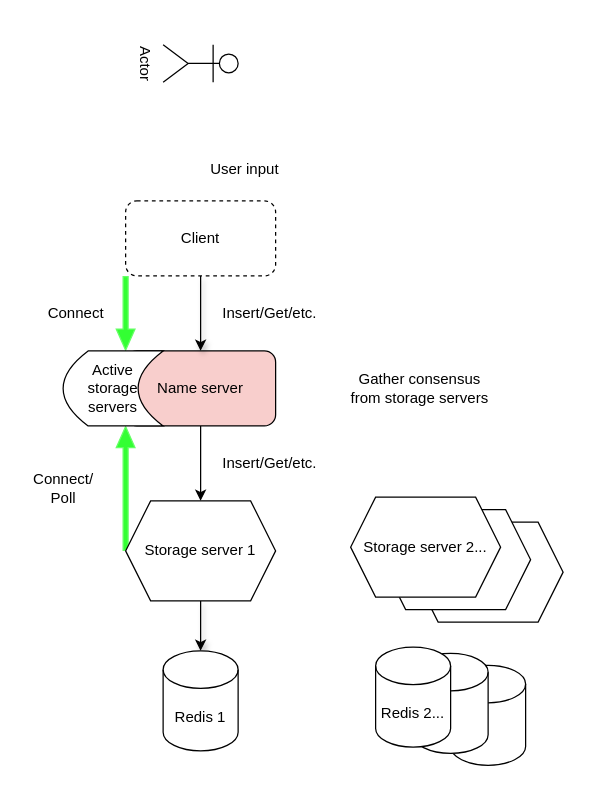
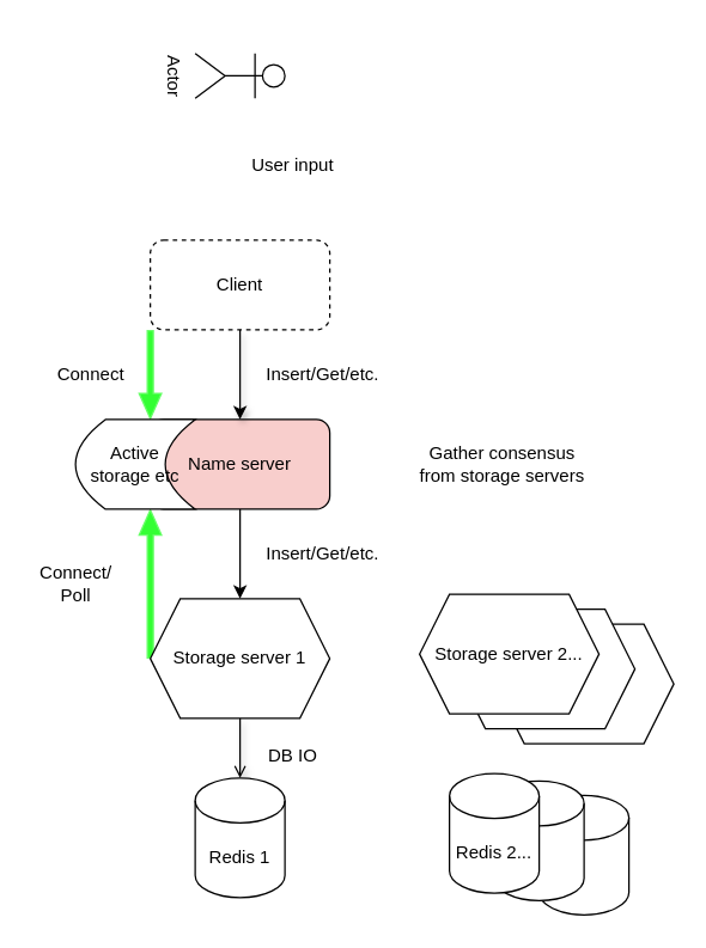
- <mxCell id="27" value="User input&lt;br&gt;" style="text;html=1;align=center;verticalAlign=middle;resizable=0;points=[];autosize=1;strokeColor=none;fillColor=none;" vertex="1" parent="1"><mxGeometry x="160" y="125" width="70" height="20" as="geometry" /></mxCell>
+ <mxCell id="27" value="User input&lt;br&gt;" style="text;html=1;align=center;verticalAlign=middle;resizable=0;points=[];autosize=1;strokeColor=none;fillColor=none;" vertex="1" parent="1"><mxGeometry x="160" y="100" width="70" height="20" as="geometry" /></mxCell>
- <mxCell id="28" value="Active &lt;br&gt;storage servers" style="shape=dataStorage;whiteSpace=wrap;html=1;fixedSize=1;" vertex="1" parent="1"><mxGeometry x="50" y="280" width="80" height="60" as="geometry" /></mxCell>
+ <mxCell id="28" value="Active &lt;br&gt;storage etc" style="shape=dataStorage;whiteSpace=wrap;html=1;fixedSize=1;" vertex="1" parent="1"><mxGeometry x="50" y="280" width="80" height="60" as="geometry" /></mxCell>
+ <mxCell id="15" value="DB IO" style="text;html=1;align=center;verticalAlign=middle;resizable=0;points=[];autosize=1;strokeColor=none;fillColor=none;" vertex="1" parent="1"><mxGeometry x="170" y="494.5" width="50" height="20" as="geometry" /></mxCell>
- <mxCell id="5" style="edgeStyle=orthogonalEdgeStyle;rounded=0;orthogonalLoop=1;jettySize=auto;html=1;exitX=0.5;exitY=1;exitDx=0;exitDy=0;entryX=0.5;entryY=0;entryDx=0;entryDy=0;entryPerimeter=0;shadow=1;strokeColor=#000000;fillColor=none;" edge="1" parent="1" source="6" target="13"><mxGeometry relative="1" as="geometry" /></mxCell>
+ <mxCell id="5" style="edgeStyle=orthogonalEdgeStyle;rounded=0;orthogonalLoop=1;jettySize=auto;html=1;exitX=0.5;exitY=1;exitDx=0;exitDy=0;entryX=0.5;entryY=0;entryDx=0;entryDy=0;entryPerimeter=0;shadow=1;strokeColor=#000000;fillColor=none;endArrow=open;" edge="1" parent="1" source="6" target="13"><mxGeometry relative="1" as="geometry" /></mxCell>
